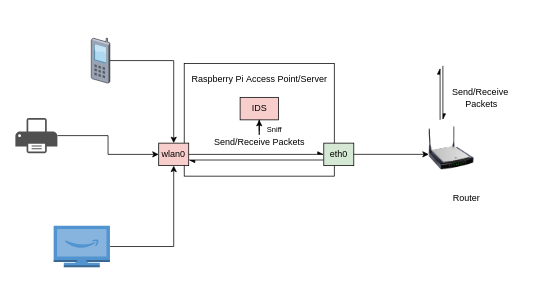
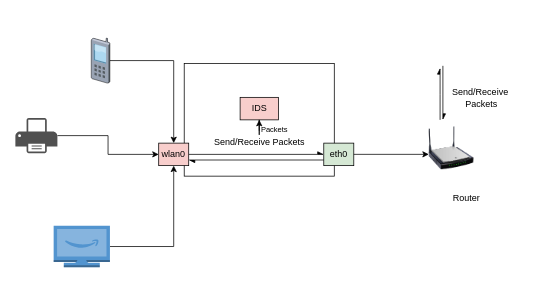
- <mxCell id="13" value="Raspberry Pi&amp;nbsp;&lt;span style=&quot;background-color: transparent; color: light-dark(rgb(0, 0, 0), rgb(255, 255, 255));&quot;&gt;Access Point/Server&lt;/span&gt;" style="text;html=1;align=center;verticalAlign=middle;resizable=0;points=[];autosize=1;strokeColor=none;fillColor=none;" parent="1" vertex="1"><mxGeometry x="245" y="90" width="200" height="30" as="geometry" /></mxCell>
- <mxCell id="24" value="&lt;font style=&quot;font-size: 10px;&quot;&gt;Sniff&lt;/font&gt;" style="text;html=1;align=center;verticalAlign=middle;resizable=0;points=[];autosize=1;strokeColor=none;fillColor=none;" parent="1" vertex="1"><mxGeometry x="345" y="156.5" width="40" height="30" as="geometry" /></mxCell>
+ <mxCell id="24" value="&lt;font style=&quot;font-size: 10px;&quot;&gt;Packets&lt;/font&gt;" style="text;html=1;align=center;verticalAlign=middle;resizable=0;points=[];autosize=1;strokeColor=none;fillColor=none;" parent="1" vertex="1"><mxGeometry x="345" y="156.5" width="40" height="30" as="geometry" /></mxCell>
